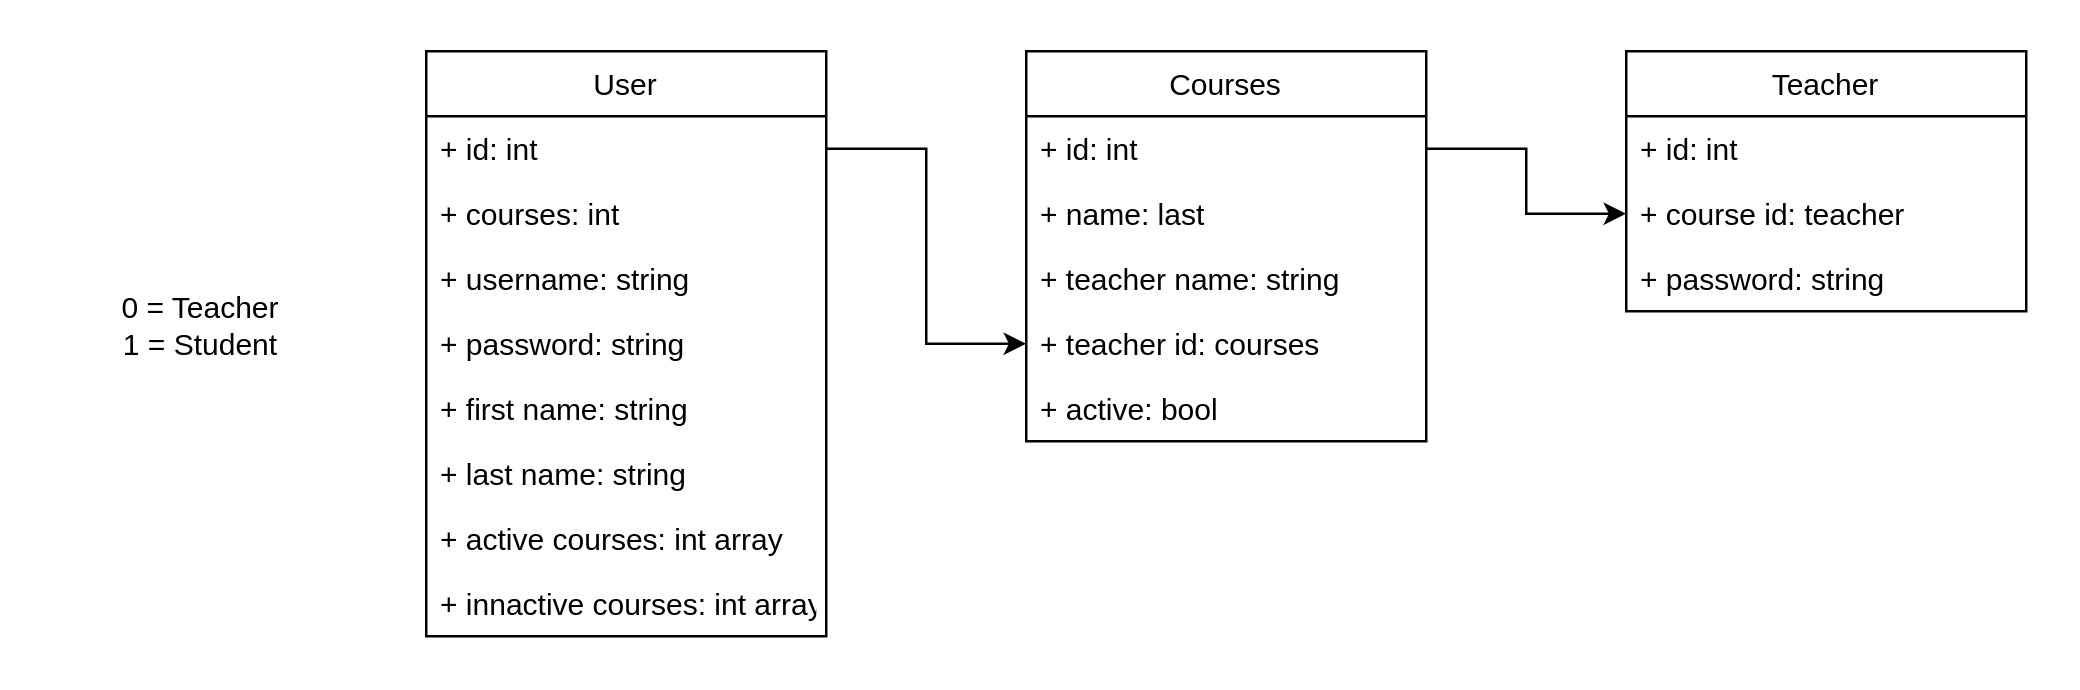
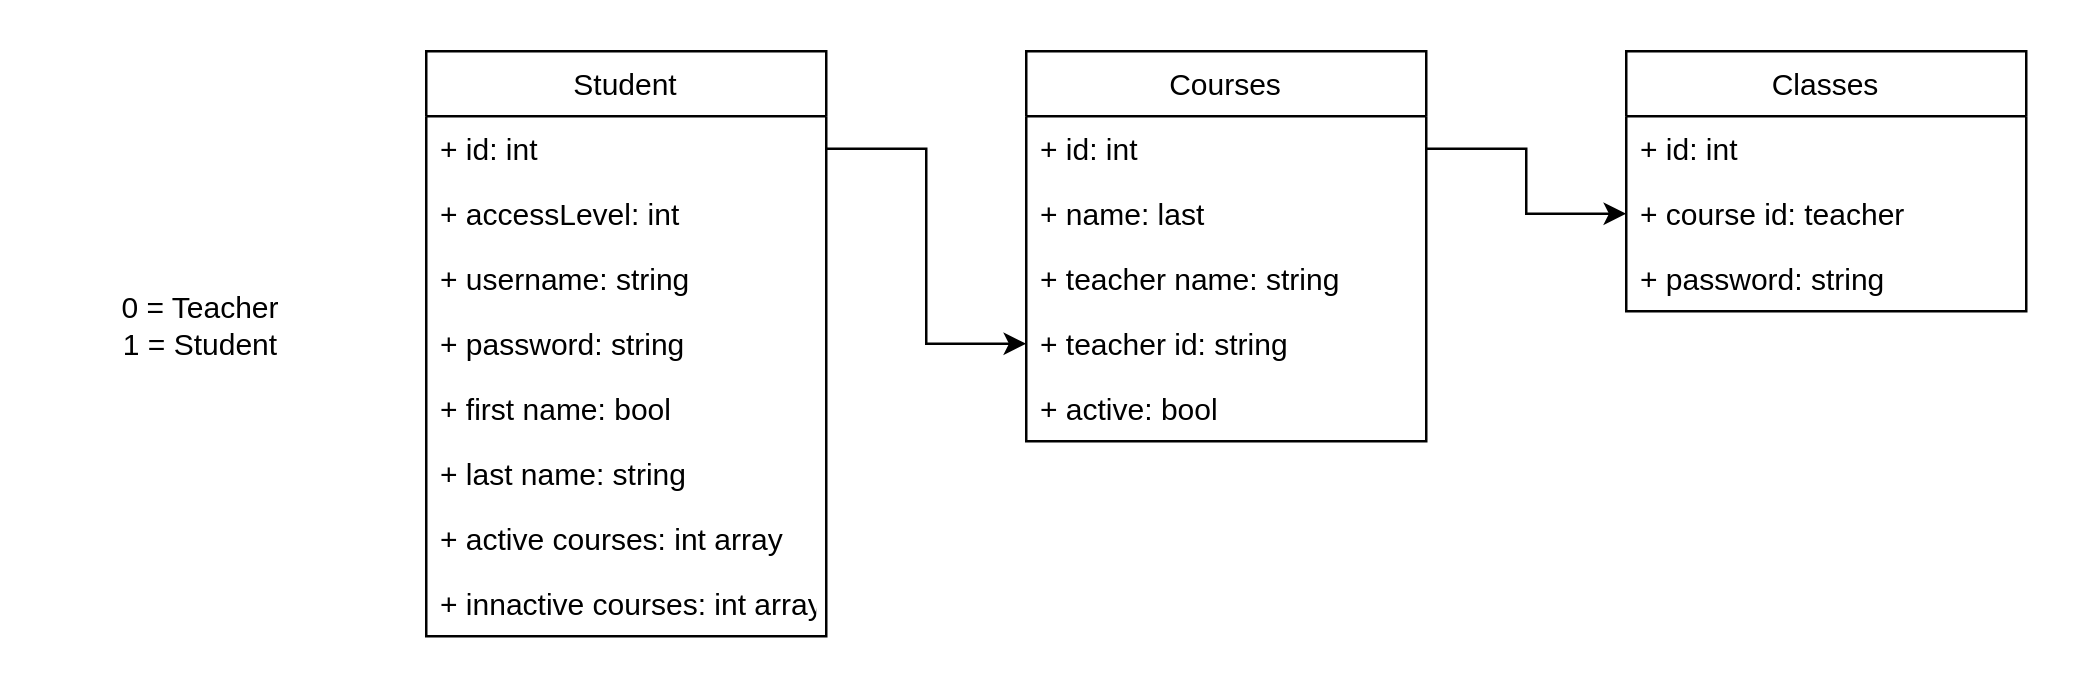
- <mxCell id="2" value="User" style="swimlane;fontStyle=0;childLayout=stackLayout;horizontal=1;startSize=26;fillColor=none;horizontalStack=0;resizeParent=1;resizeParentMax=0;resizeLast=0;collapsible=1;marginBottom=0;" parent="1" vertex="1"><mxGeometry x="170" y="20" width="160" height="234" as="geometry" /></mxCell>
+ <mxCell id="2" value="Student" style="swimlane;fontStyle=0;childLayout=stackLayout;horizontal=1;startSize=26;fillColor=none;horizontalStack=0;resizeParent=1;resizeParentMax=0;resizeLast=0;collapsible=1;marginBottom=0;" parent="1" vertex="1"><mxGeometry x="170" y="20" width="160" height="234" as="geometry" /></mxCell>
- <mxCell id="17" value="Teacher" style="swimlane;fontStyle=0;childLayout=stackLayout;horizontal=1;startSize=26;fillColor=none;horizontalStack=0;resizeParent=1;resizeParentMax=0;resizeLast=0;collapsible=1;marginBottom=0;" parent="1" vertex="1"><mxGeometry x="650" y="20" width="160" height="104" as="geometry" /></mxCell>
+ <mxCell id="17" value="Classes" style="swimlane;fontStyle=0;childLayout=stackLayout;horizontal=1;startSize=26;fillColor=none;horizontalStack=0;resizeParent=1;resizeParentMax=0;resizeLast=0;collapsible=1;marginBottom=0;" parent="1" vertex="1"><mxGeometry x="650" y="20" width="160" height="104" as="geometry" /></mxCell>
- <mxCell id="4" value="+ courses: int" style="text;strokeColor=none;fillColor=none;align=left;verticalAlign=top;spacingLeft=4;spacingRight=4;overflow=hidden;rotatable=0;points=[[0,0.5],[1,0.5]];portConstraint=eastwest;" parent="2" vertex="1"><mxGeometry y="52" width="160" height="26" as="geometry" /></mxCell>
+ <mxCell id="4" value="+ accessLevel: int" style="text;strokeColor=none;fillColor=none;align=left;verticalAlign=top;spacingLeft=4;spacingRight=4;overflow=hidden;rotatable=0;points=[[0,0.5],[1,0.5]];portConstraint=eastwest;" parent="2" vertex="1"><mxGeometry y="52" width="160" height="26" as="geometry" /></mxCell>
- <mxCell id="15" value="+ teacher id: courses" style="text;strokeColor=none;fillColor=none;align=left;verticalAlign=top;spacingLeft=4;spacingRight=4;overflow=hidden;rotatable=0;points=[[0,0.5],[1,0.5]];portConstraint=eastwest;" parent="11" vertex="1"><mxGeometry y="104" width="160" height="26" as="geometry" /></mxCell>
+ <mxCell id="15" value="+ teacher id: string" style="text;strokeColor=none;fillColor=none;align=left;verticalAlign=top;spacingLeft=4;spacingRight=4;overflow=hidden;rotatable=0;points=[[0,0.5],[1,0.5]];portConstraint=eastwest;" parent="11" vertex="1"><mxGeometry y="104" width="160" height="26" as="geometry" /></mxCell>
- <mxCell id="7" value="+ first name: string&#10;" style="text;strokeColor=none;fillColor=none;align=left;verticalAlign=top;spacingLeft=4;spacingRight=4;overflow=hidden;rotatable=0;points=[[0,0.5],[1,0.5]];portConstraint=eastwest;" parent="2" vertex="1"><mxGeometry y="130" width="160" height="26" as="geometry" /></mxCell>
+ <mxCell id="7" value="+ first name: bool&#10;" style="text;strokeColor=none;fillColor=none;align=left;verticalAlign=top;spacingLeft=4;spacingRight=4;overflow=hidden;rotatable=0;points=[[0,0.5],[1,0.5]];portConstraint=eastwest;" parent="2" vertex="1"><mxGeometry y="130" width="160" height="26" as="geometry" /></mxCell>
